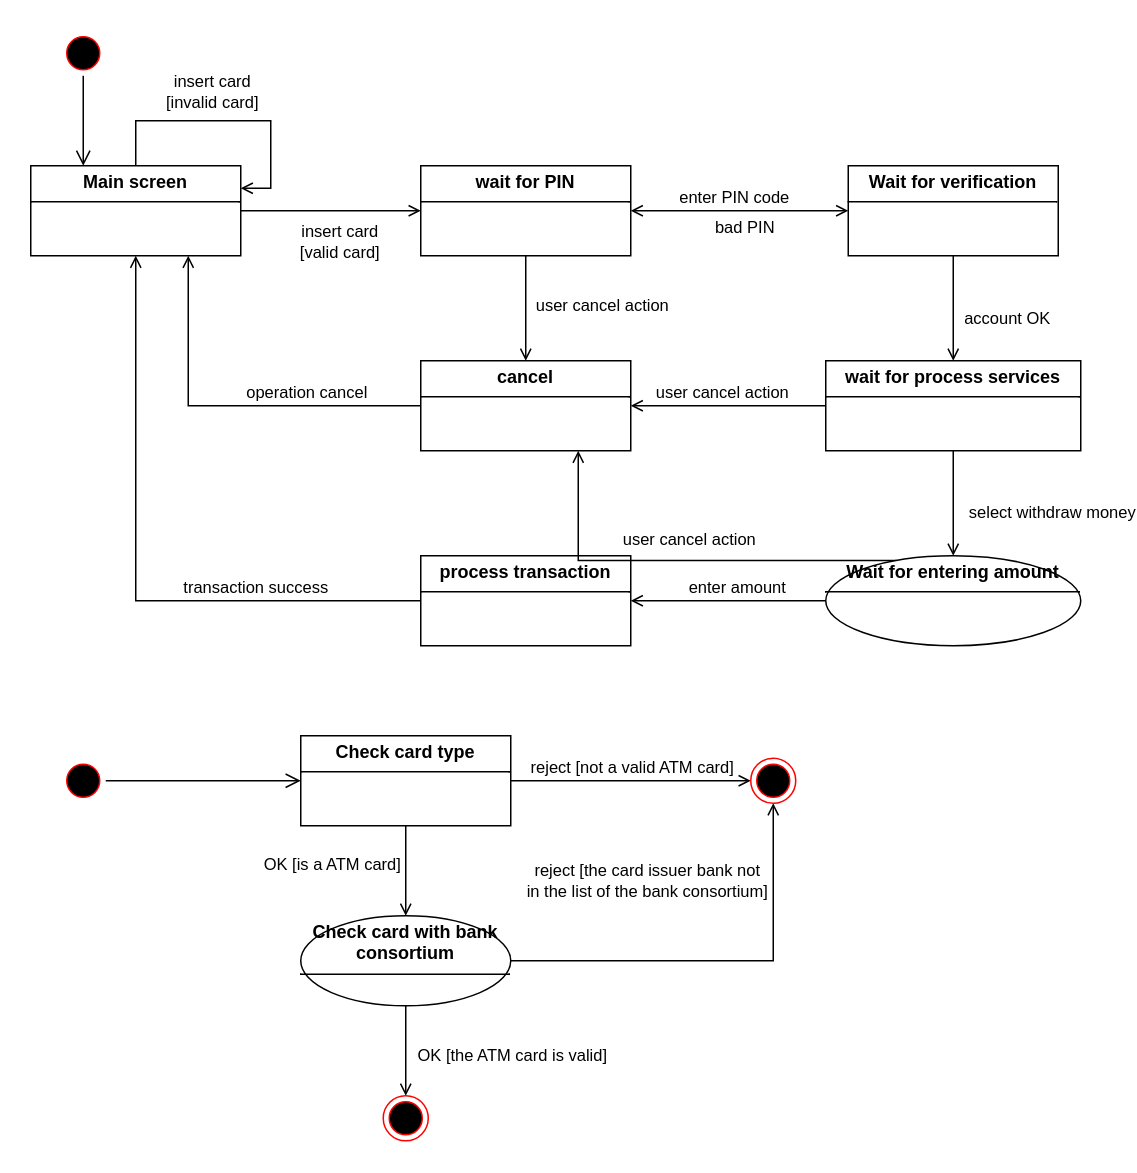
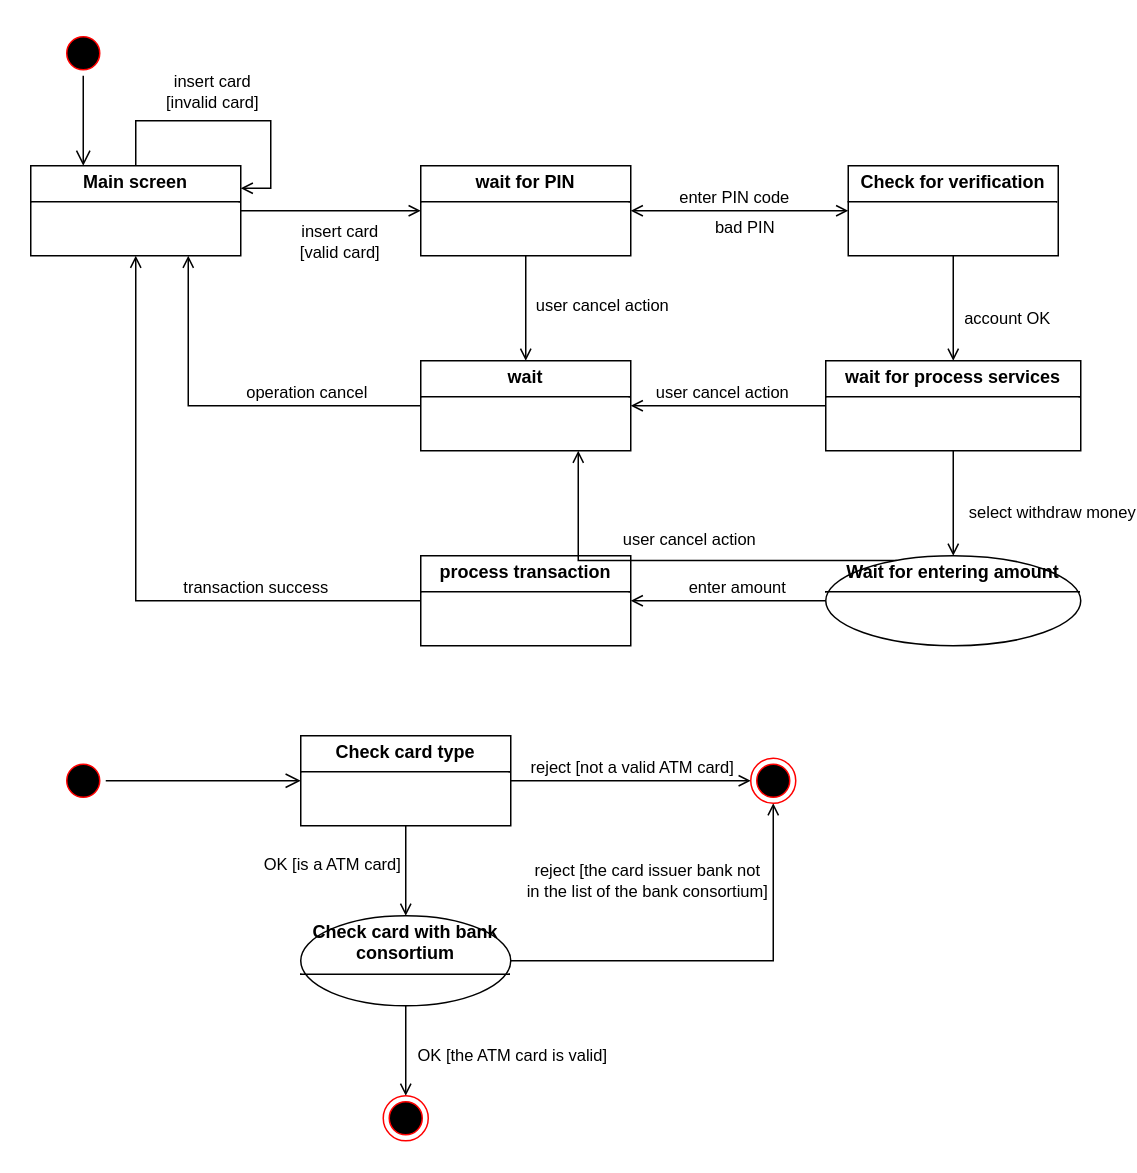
- <mxCell id="13" value="&lt;p style=&quot;margin:0px;margin-top:4px;text-align:center;&quot;&gt;&lt;b&gt;Wait for verification&lt;/b&gt;&lt;/p&gt;&lt;hr size=&quot;1&quot; style=&quot;border-style:solid;&quot;&gt;&lt;div style=&quot;height:2px;&quot;&gt;&lt;/div&gt;" style="verticalAlign=top;align=left;overflow=fill;html=1;whiteSpace=wrap;" vertex="1" parent="1"><mxGeometry x="565" y="110" width="140" height="60" as="geometry" /></mxCell>
+ <mxCell id="13" value="&lt;p style=&quot;margin:0px;margin-top:4px;text-align:center;&quot;&gt;&lt;b&gt;Check for verification&lt;/b&gt;&lt;/p&gt;&lt;hr size=&quot;1&quot; style=&quot;border-style:solid;&quot;&gt;&lt;div style=&quot;height:2px;&quot;&gt;&lt;/div&gt;" style="verticalAlign=top;align=left;overflow=fill;html=1;whiteSpace=wrap;" vertex="1" parent="1"><mxGeometry x="565" y="110" width="140" height="60" as="geometry" /></mxCell>
- <mxCell id="21" value="&lt;p style=&quot;margin:0px;margin-top:4px;text-align:center;&quot;&gt;&lt;b&gt;cancel&lt;/b&gt;&lt;/p&gt;&lt;hr size=&quot;1&quot; style=&quot;border-style:solid;&quot;&gt;&lt;div style=&quot;height:2px;&quot;&gt;&lt;/div&gt;" style="verticalAlign=top;align=left;overflow=fill;html=1;whiteSpace=wrap;" vertex="1" parent="1"><mxGeometry x="280" y="240" width="140" height="60" as="geometry" /></mxCell>
+ <mxCell id="21" value="&lt;p style=&quot;margin:0px;margin-top:4px;text-align:center;&quot;&gt;&lt;b&gt;wait&lt;/b&gt;&lt;/p&gt;&lt;hr size=&quot;1&quot; style=&quot;border-style:solid;&quot;&gt;&lt;div style=&quot;height:2px;&quot;&gt;&lt;/div&gt;" style="verticalAlign=top;align=left;overflow=fill;html=1;whiteSpace=wrap;" vertex="1" parent="1"><mxGeometry x="280" y="240" width="140" height="60" as="geometry" /></mxCell>
